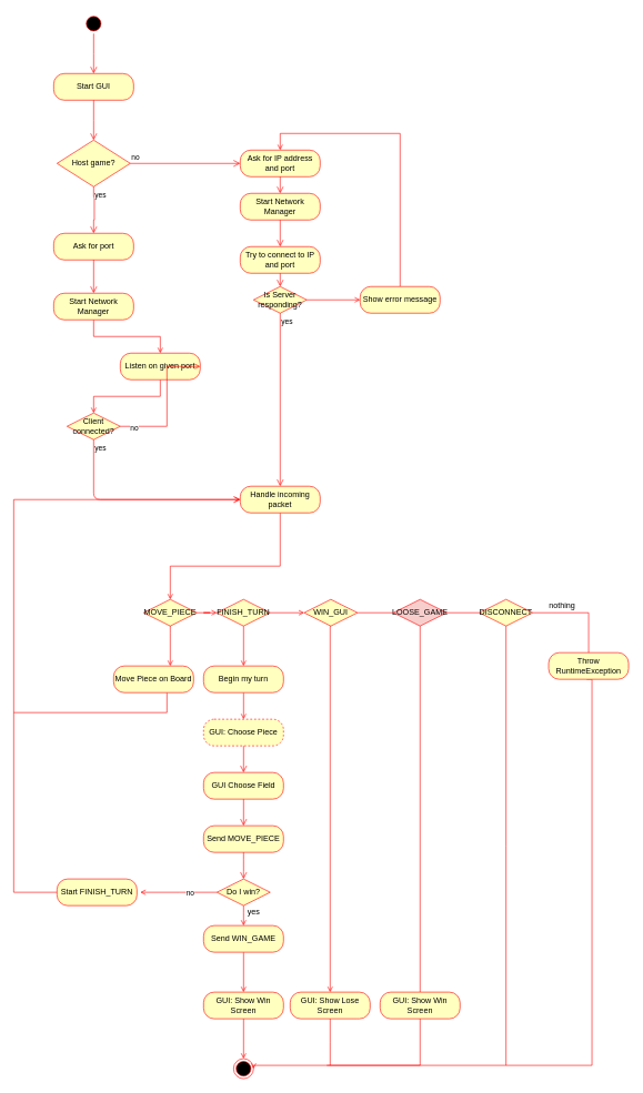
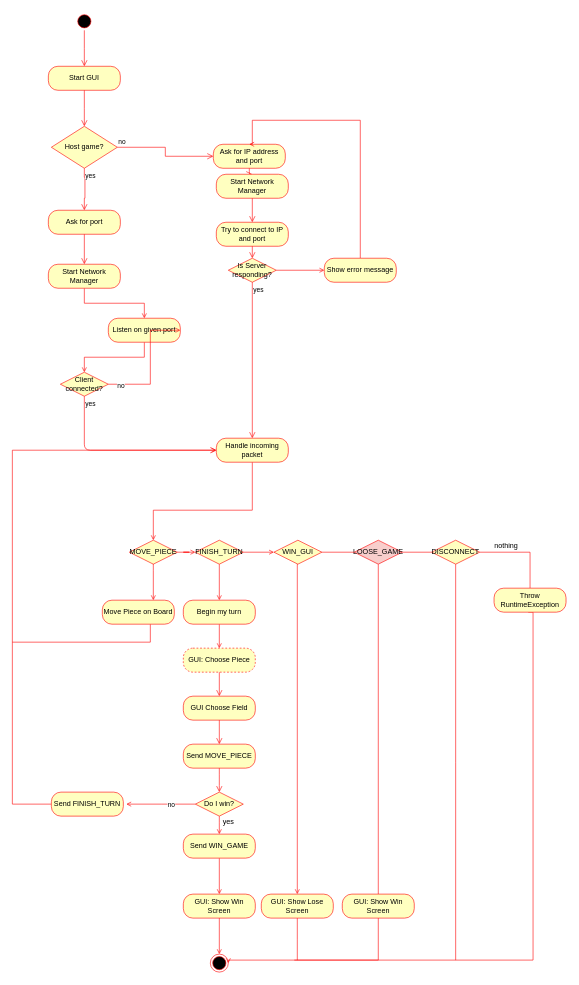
- <mxCell id="20" value="Ask for IP address and port" style="rounded=1;whiteSpace=wrap;html=1;arcSize=40;fontColor=#000000;fillColor=#ffffc0;strokeColor=#ff0000;" parent="1" vertex="1"><mxGeometry x="360" y="225" width="120" height="40" as="geometry" /></mxCell>
+ <mxCell id="20" value="Ask for IP address and port" style="rounded=1;whiteSpace=wrap;html=1;arcSize=40;fontColor=#000000;fillColor=#ffffc0;strokeColor=#ff0000;" parent="1" vertex="1"><mxGeometry x="355" y="240" width="120" height="40" as="geometry" /></mxCell>
- <mxCell id="65" value="Start FINISH_TURN" style="rounded=1;whiteSpace=wrap;html=1;arcSize=40;fontColor=#000000;fillColor=#ffffc0;strokeColor=#ff0000;" parent="1" vertex="1"><mxGeometry x="85" y="1320" width="120" height="40" as="geometry" /></mxCell>
+ <mxCell id="65" value="Send FINISH_TURN" style="rounded=1;whiteSpace=wrap;html=1;arcSize=40;fontColor=#000000;fillColor=#ffffc0;strokeColor=#ff0000;" parent="1" vertex="1"><mxGeometry x="85" y="1320" width="120" height="40" as="geometry" /></mxCell>
